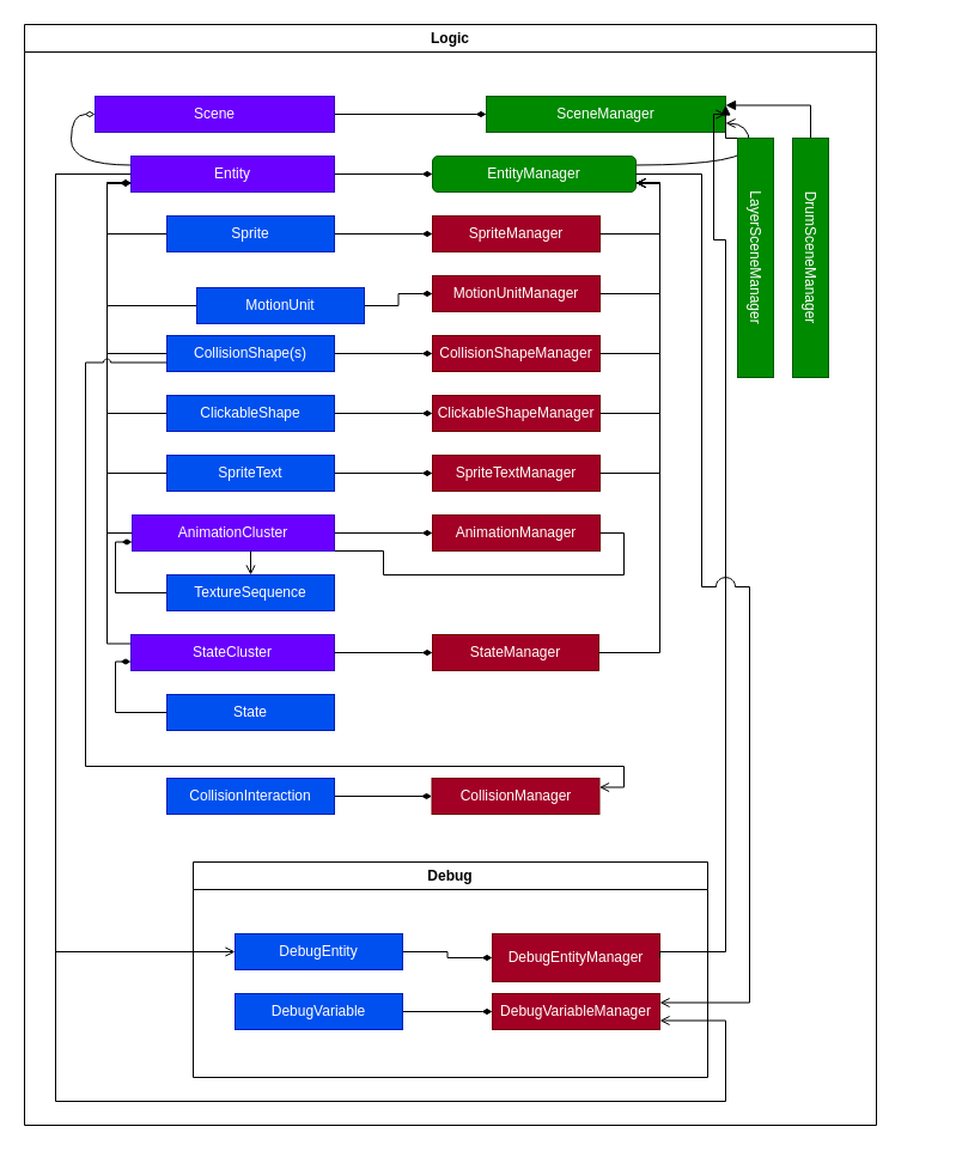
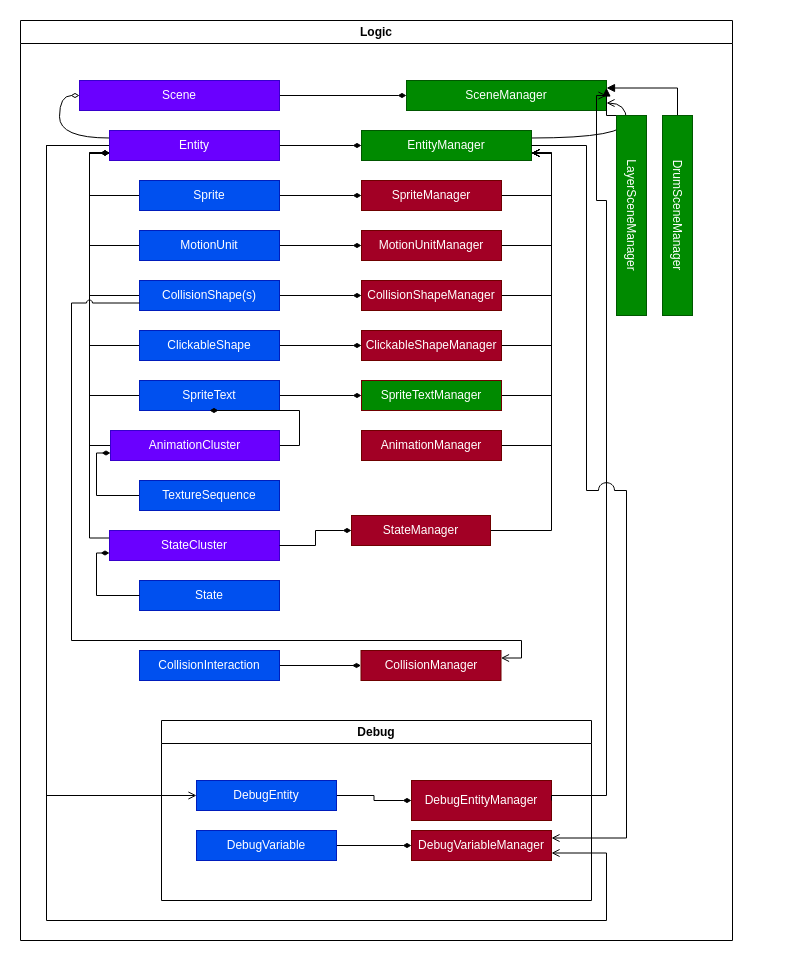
- <mxCell id="32" value="EntityManager" style="whiteSpace=wrap;html=1;fillColor=#008a00;fontColor=#ffffff;strokeColor=#005700;rounded=1;" vertex="1" parent="2"><mxGeometry x="341" y="110" width="170" height="30" as="geometry" /></mxCell>
+ <mxCell id="32" value="EntityManager" style="rounded=0;whiteSpace=wrap;html=1;fillColor=#008a00;fontColor=#ffffff;strokeColor=#005700;" vertex="1" parent="2"><mxGeometry x="341" y="110" width="170" height="30" as="geometry" /></mxCell>
- <mxCell id="17" value="MotionUnit" style="rounded=0;whiteSpace=wrap;html=1;fillColor=#0050ef;fontColor=#ffffff;strokeColor=#001DBC;" vertex="1" parent="2"><mxGeometry x="144" y="220" width="140" height="30" as="geometry" /></mxCell>
+ <mxCell id="17" value="MotionUnit" style="rounded=0;whiteSpace=wrap;html=1;fillColor=#0050ef;fontColor=#ffffff;strokeColor=#001DBC;" vertex="1" parent="2"><mxGeometry x="119" y="210" width="140" height="30" as="geometry" /></mxCell>
- <mxCell id="42" value="SpriteTextManager" style="rounded=0;whiteSpace=wrap;html=1;fillColor=#a20025;fontColor=#ffffff;strokeColor=#6F0000;" vertex="1" parent="2"><mxGeometry x="341" y="360" width="140" height="30" as="geometry" /></mxCell>
+ <mxCell id="42" value="SpriteTextManager" style="rounded=0;whiteSpace=wrap;html=1;fillColor=#008a00;fontColor=#ffffff;strokeColor=#6F0000;" vertex="1" parent="2"><mxGeometry x="341" y="360" width="140" height="30" as="geometry" /></mxCell>
- <mxCell id="28" style="edgeStyle=orthogonalEdgeStyle;rounded=0;orthogonalLoop=1;jettySize=auto;html=1;exitX=1;exitY=0.5;exitDx=0;exitDy=0;entryX=0;entryY=0.5;entryDx=0;entryDy=0;endArrow=diamondThin;endFill=1;" edge="1" parent="2" source="29" target="43"><mxGeometry relative="1" as="geometry" /></mxCell>
+ <mxCell id="28" style="edgeStyle=orthogonalEdgeStyle;rounded=0;orthogonalLoop=1;jettySize=auto;html=1;exitX=1;exitY=0.5;exitDx=0;exitDy=0;endArrow=diamondThin;endFill=1;" edge="1" parent="2" source="29" target="26"><mxGeometry relative="1" as="geometry" /></mxCell>
- <mxCell id="3" style="edgeStyle=orthogonalEdgeStyle;rounded=0;orthogonalLoop=1;jettySize=auto;html=1;exitX=1;exitY=0.5;exitDx=0;exitDy=0;endArrow=open;endFill=0;" edge="1" parent="2" source="43" target="67"><mxGeometry relative="1" as="geometry" /></mxCell>
+ <mxCell id="3" style="edgeStyle=orthogonalEdgeStyle;rounded=0;orthogonalLoop=1;jettySize=auto;html=1;exitX=1;exitY=0.5;exitDx=0;exitDy=0;entryX=1;entryY=0.75;entryDx=0;entryDy=0;endArrow=open;endFill=0;" edge="1" parent="2" source="43" target="32"><mxGeometry relative="1" as="geometry" /></mxCell>
- <mxCell id="54" value="StateManager" style="rounded=0;whiteSpace=wrap;html=1;fillColor=#a20025;fontColor=#ffffff;strokeColor=#6F0000;" vertex="1" parent="2"><mxGeometry x="341" y="510" width="139" height="30" as="geometry" /></mxCell>
+ <mxCell id="54" value="StateManager" style="rounded=0;whiteSpace=wrap;html=1;fillColor=#a20025;fontColor=#ffffff;strokeColor=#6F0000;" vertex="1" parent="2"><mxGeometry x="331" y="495" width="139" height="30" as="geometry" /></mxCell>
